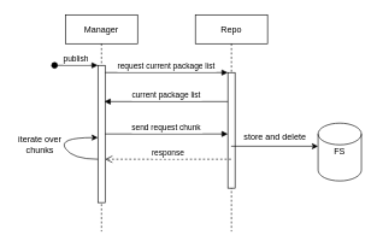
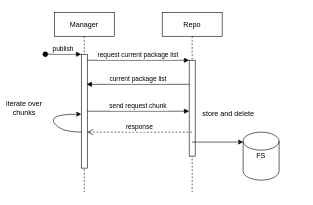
- <mxCell id="15" value="iterate over chunks" style="text;html=1;strokeColor=none;fillColor=none;align=center;verticalAlign=middle;whiteSpace=wrap;rounded=0;" vertex="1" parent="1"><mxGeometry x="20" y="190" width="70" height="20" as="geometry" /></mxCell>
+ <mxCell id="15" value="iterate over chunks" style="text;html=1;strokeColor=none;fillColor=none;align=center;verticalAlign=middle;whiteSpace=wrap;rounded=0;" vertex="1" parent="1"><mxGeometry x="5" y="170" width="70" height="20" as="geometry" /></mxCell>
- <mxCell id="13" value="FS" style="shape=cylinder2;whiteSpace=wrap;html=1;boundedLbl=1;backgroundOutline=1;size=15;" vertex="1" parent="1"><mxGeometry x="440" y="170" width="60" height="80" as="geometry" /></mxCell>
+ <mxCell id="13" value="FS" style="shape=cylinder2;whiteSpace=wrap;html=1;boundedLbl=1;backgroundOutline=1;size=15;" vertex="1" parent="1"><mxGeometry x="405" y="220" width="60" height="80" as="geometry" /></mxCell>
